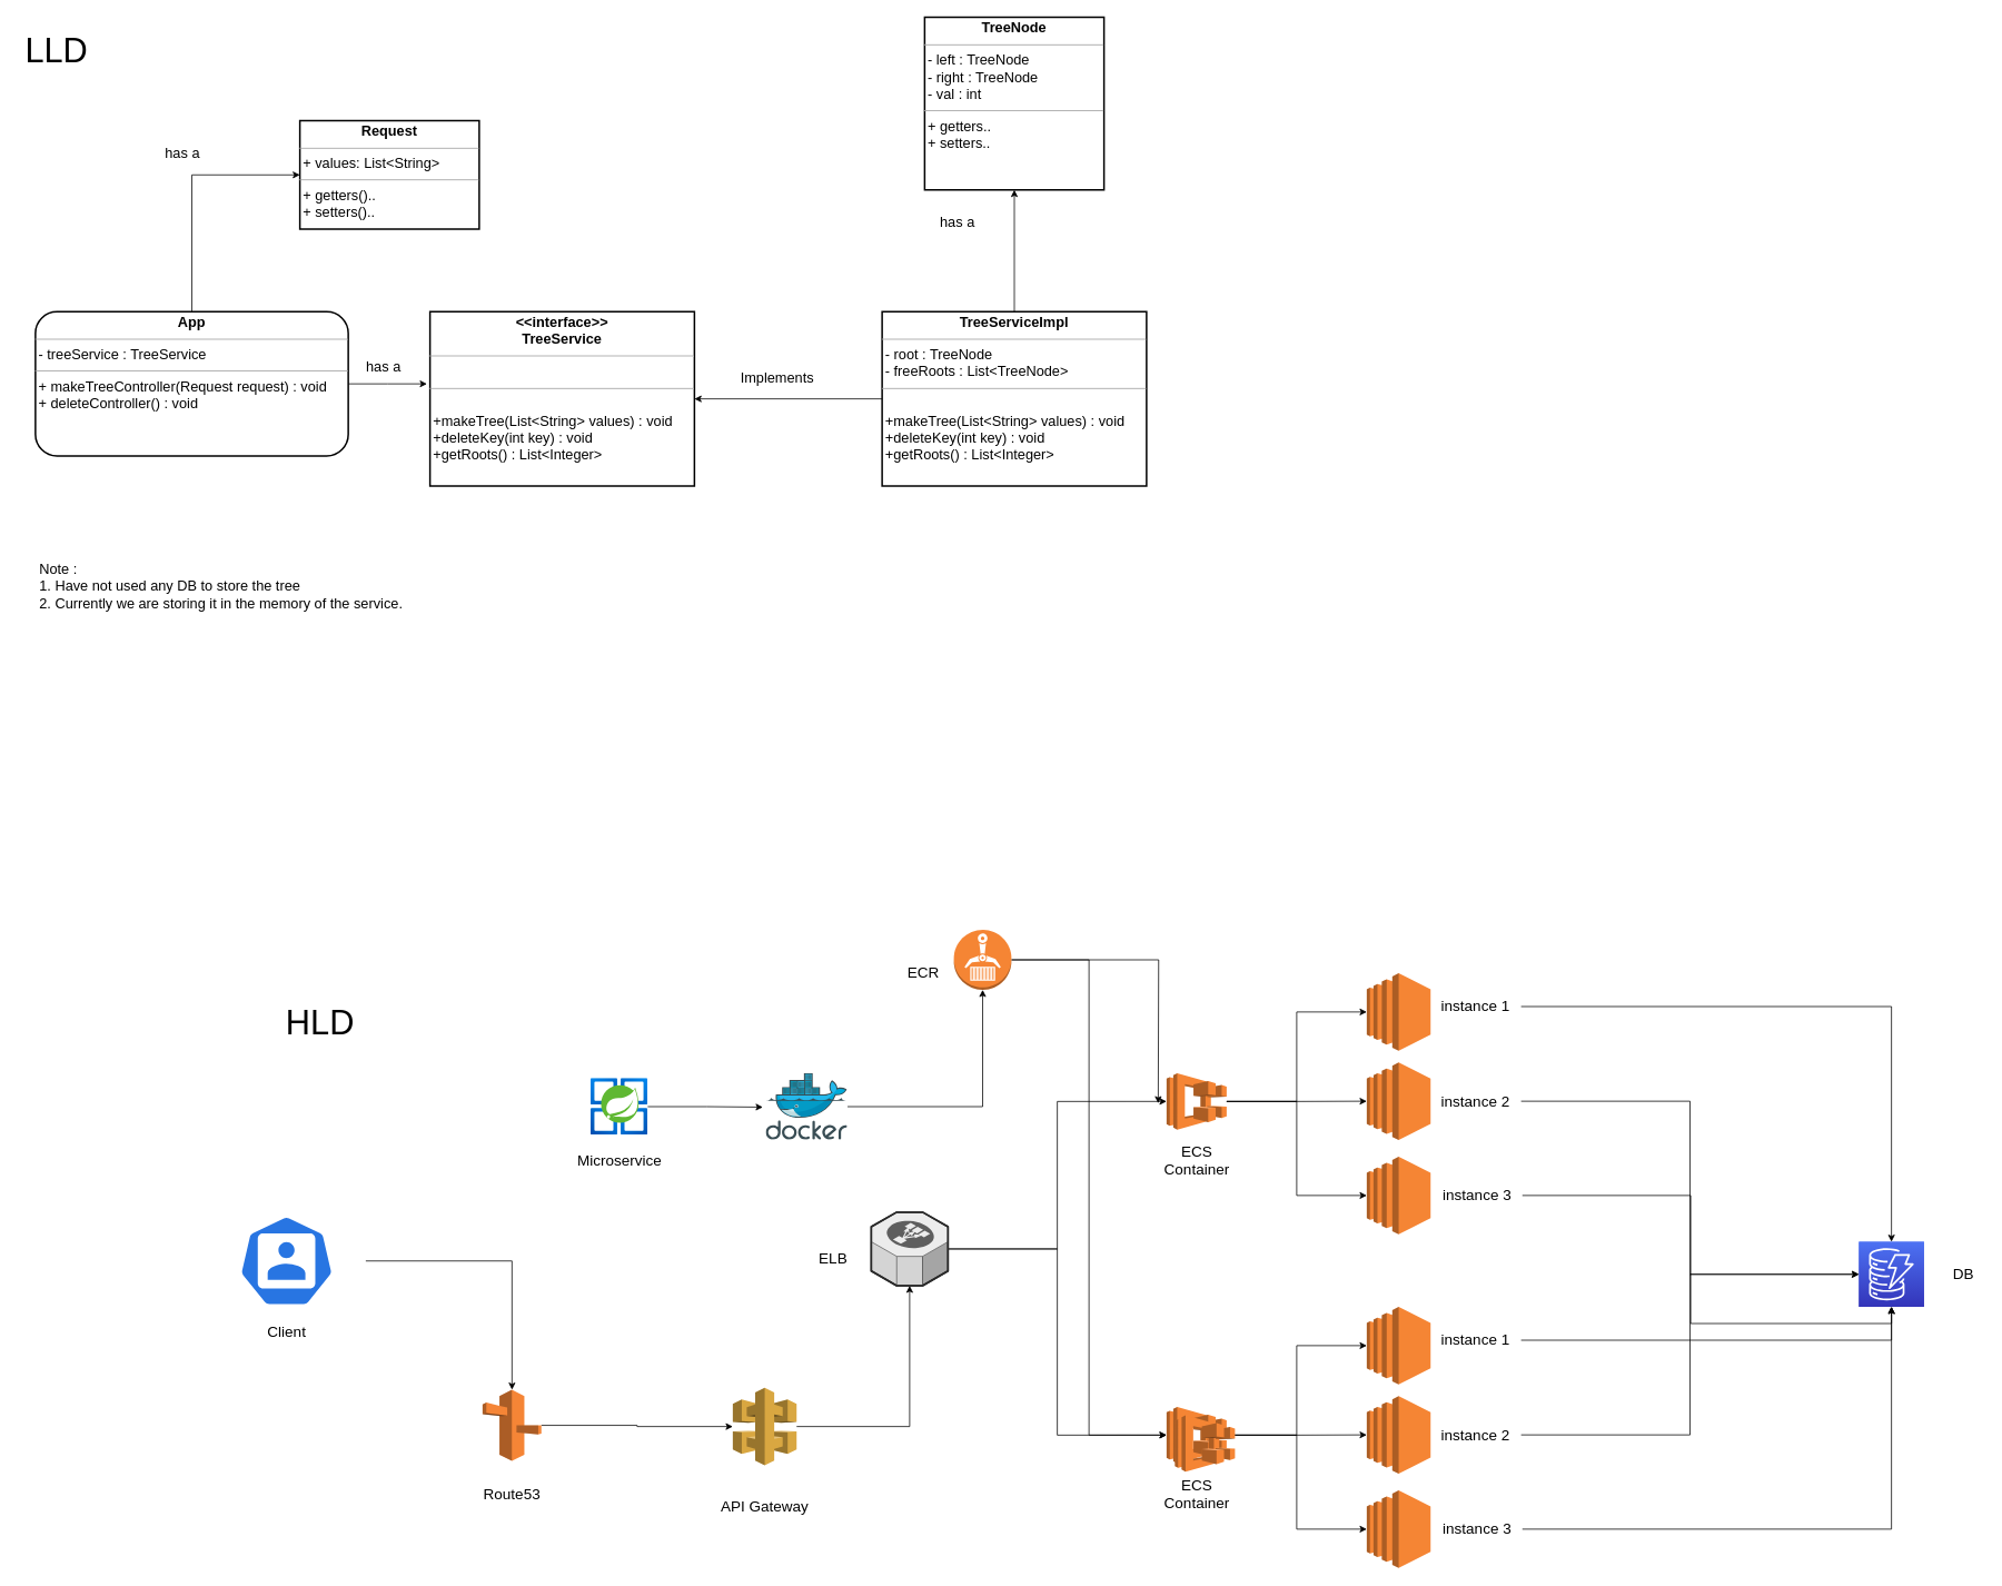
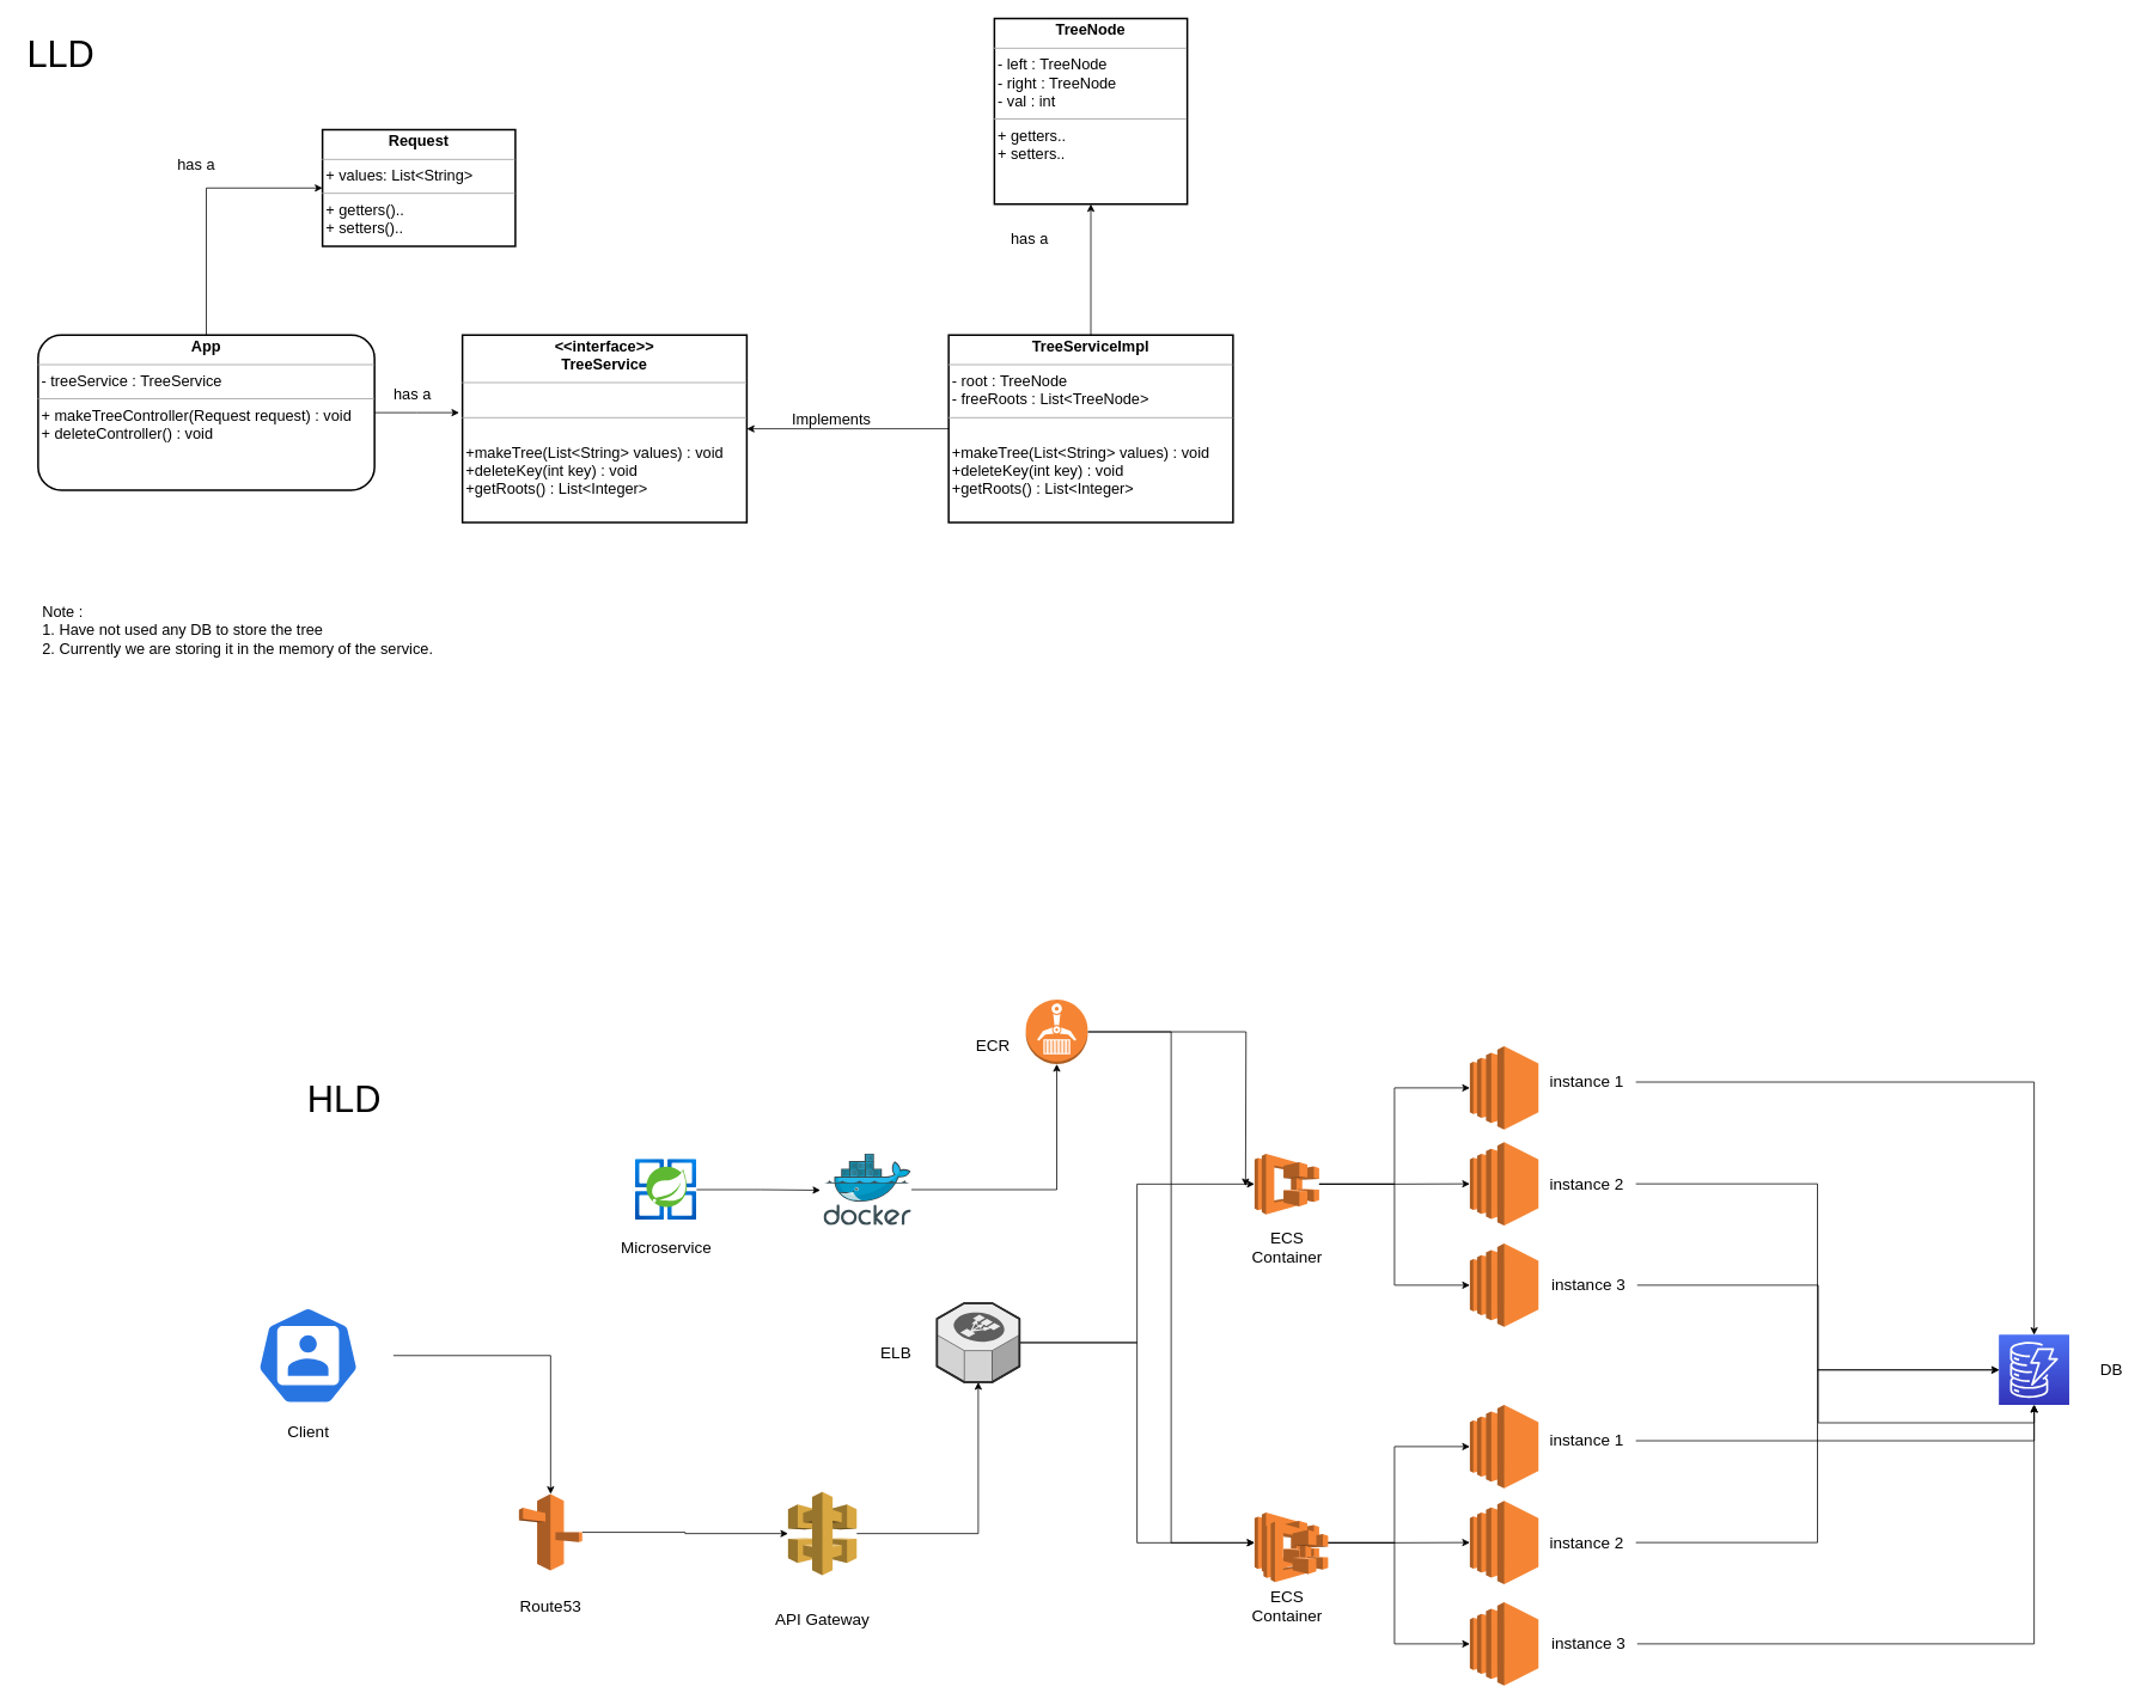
- <mxCell id="67" value="Implements" style="text;html=1;align=center;verticalAlign=middle;resizable=0;points=[];autosize=1;strokeColor=none;fillColor=none;fontSize=17;" vertex="1" parent="1"><mxGeometry x="878" y="437" width="106" height="32" as="geometry" /></mxCell>
+ <mxCell id="67" value="Implements" style="text;html=1;align=center;verticalAlign=middle;resizable=0;points=[];autosize=1;strokeColor=none;fillColor=none;fontSize=17;" vertex="1" parent="1"><mxGeometry x="873" y="452" width="106" height="32" as="geometry" /></mxCell>
